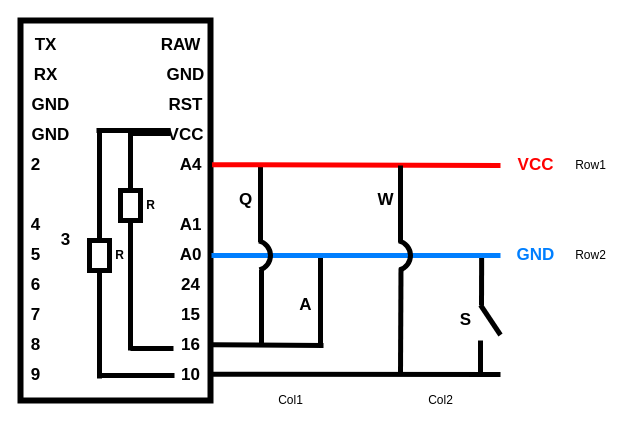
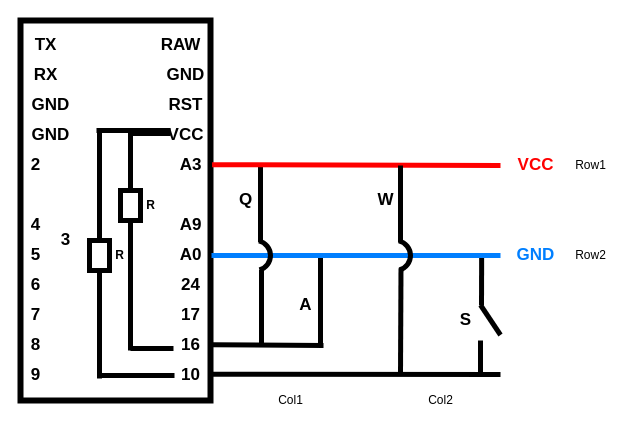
- <mxCell id="9" value="A4" style="text;html=1;align=center;verticalAlign=middle;resizable=0;points=[];autosize=1;fontStyle=1;fontSize=17;" vertex="1" parent="1"><mxGeometry x="170" y="150" width="40" height="30" as="geometry" /></mxCell>
+ <mxCell id="9" value="A3" style="text;html=1;align=center;verticalAlign=middle;resizable=0;points=[];autosize=1;fontStyle=1;fontSize=17;" vertex="1" parent="1"><mxGeometry x="170" y="150" width="40" height="30" as="geometry" /></mxCell>
- <mxCell id="8" value="A1" style="text;html=1;align=center;verticalAlign=middle;resizable=0;points=[];autosize=1;fontStyle=1;fontSize=17;" vertex="1" parent="1"><mxGeometry x="170" y="210" width="40" height="30" as="geometry" /></mxCell>
+ <mxCell id="8" value="A9" style="text;html=1;align=center;verticalAlign=middle;resizable=0;points=[];autosize=1;fontStyle=1;fontSize=17;" vertex="1" parent="1"><mxGeometry x="170" y="210" width="40" height="30" as="geometry" /></mxCell>
- <mxCell id="5" value="15" style="text;html=1;align=center;verticalAlign=middle;resizable=0;points=[];autosize=1;fontStyle=1;fontSize=17;" vertex="1" parent="1"><mxGeometry x="175" y="300" width="30" height="30" as="geometry" /></mxCell>
+ <mxCell id="5" value="17" style="text;html=1;align=center;verticalAlign=middle;resizable=0;points=[];autosize=1;fontStyle=1;fontSize=17;" vertex="1" parent="1"><mxGeometry x="175" y="300" width="30" height="30" as="geometry" /></mxCell>
